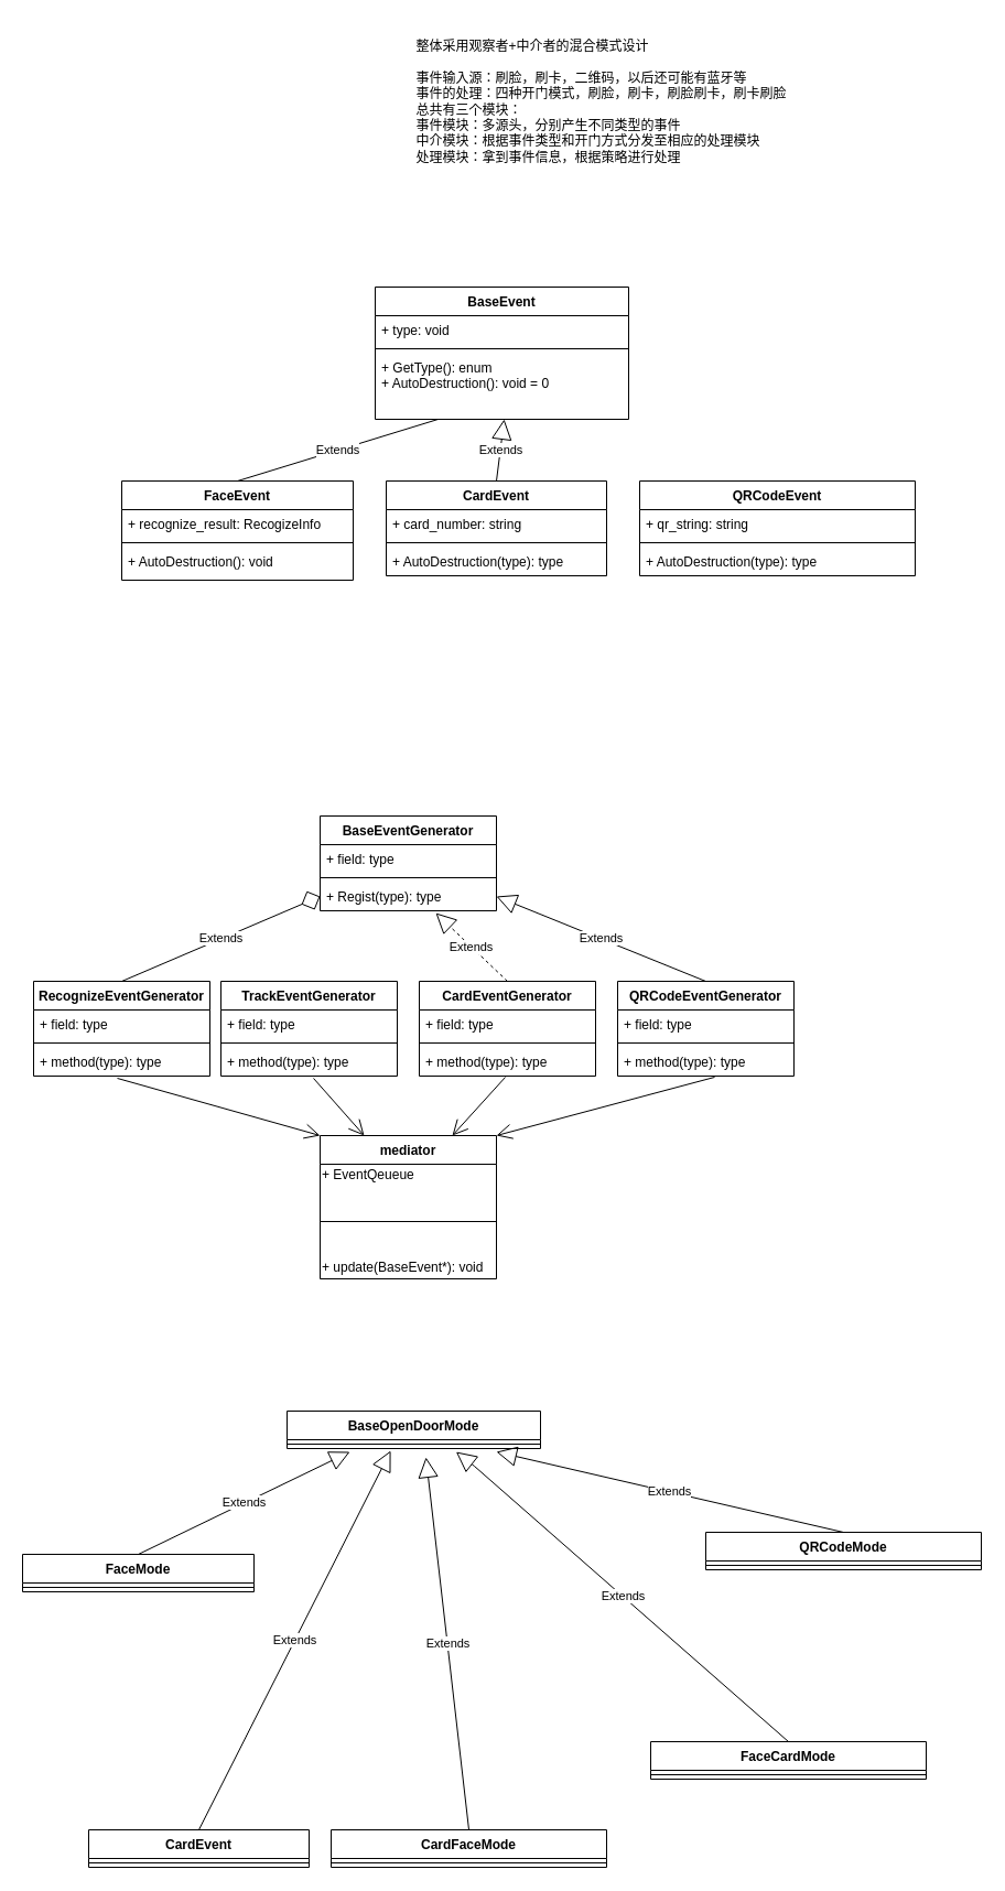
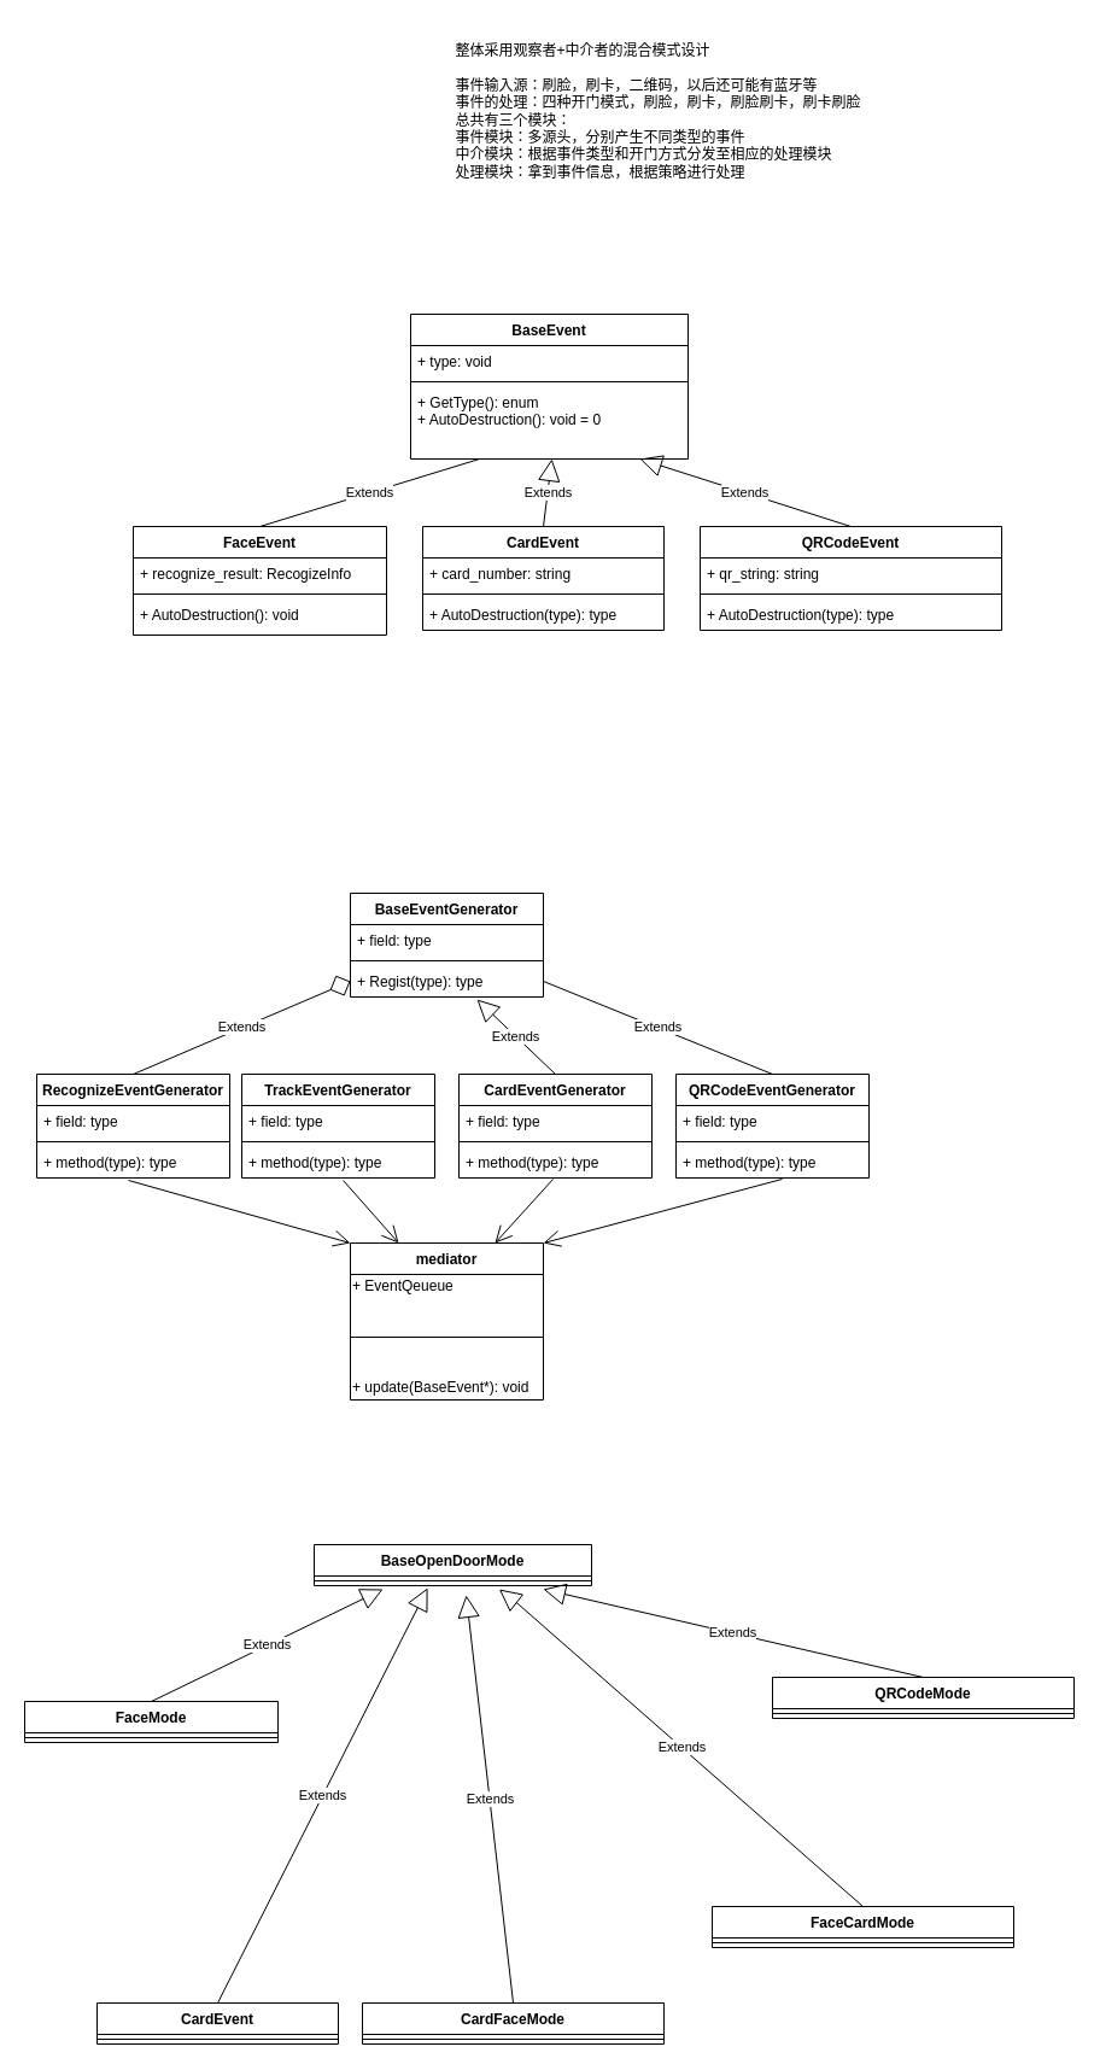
+ <mxCell id="20" value="Extends" style="endArrow=block;endSize=16;endFill=0;html=1;rounded=0;exitX=0.5;exitY=0;exitDx=0;exitDy=0;entryX=0.826;entryY=1;entryDx=0;entryDy=0;entryPerimeter=0;" edge="1" parent="1" source="16" target="5"><mxGeometry width="160" relative="1" as="geometry"><mxPoint x="670" y="490" as="sourcePoint" /><mxPoint x="670" y="380" as="targetPoint" /></mxGeometry></mxCell>
- <mxCell id="65" value="Extends" style="endArrow=block;endSize=16;endFill=0;html=1;rounded=0;exitX=0.5;exitY=0;exitDx=0;exitDy=0;entryX=1;entryY=0.5;entryDx=0;entryDy=0;" edge="1" parent="1" source="60" target="46"><mxGeometry width="160" relative="1" as="geometry"><mxPoint x="470" y="900" as="sourcePoint" /><mxPoint x="404.96" y="838.002" as="targetPoint" /></mxGeometry></mxCell>
+ <mxCell id="65" value="Extends" style="endArrow=none;endSize=16;endFill=0;html=1;rounded=0;exitX=0.5;exitY=0;exitDx=0;exitDy=0;entryX=1;entryY=0.5;entryDx=0;entryDy=0;" edge="1" parent="1" source="60" target="46"><mxGeometry width="160" relative="1" as="geometry"><mxPoint x="470" y="900" as="sourcePoint" /><mxPoint x="404.96" y="838.002" as="targetPoint" /></mxGeometry></mxCell>
- <mxCell id="64" value="Extends" style="endArrow=block;endSize=16;endFill=0;html=1;rounded=0;exitX=0.5;exitY=0;exitDx=0;exitDy=0;entryX=0.656;entryY=1.077;entryDx=0;entryDy=0;entryPerimeter=0;dashed=1;" edge="1" parent="1" source="56" target="46"><mxGeometry width="160" relative="1" as="geometry"><mxPoint x="290" y="900" as="sourcePoint" /><mxPoint x="340" y="840" as="targetPoint" /></mxGeometry></mxCell>
+ <mxCell id="64" value="Extends" style="endArrow=block;endSize=16;endFill=0;html=1;rounded=0;exitX=0.5;exitY=0;exitDx=0;exitDy=0;entryX=0.656;entryY=1.077;entryDx=0;entryDy=0;entryPerimeter=0;" edge="1" parent="1" source="56" target="46"><mxGeometry width="160" relative="1" as="geometry"><mxPoint x="290" y="900" as="sourcePoint" /><mxPoint x="340" y="840" as="targetPoint" /></mxGeometry></mxCell>
